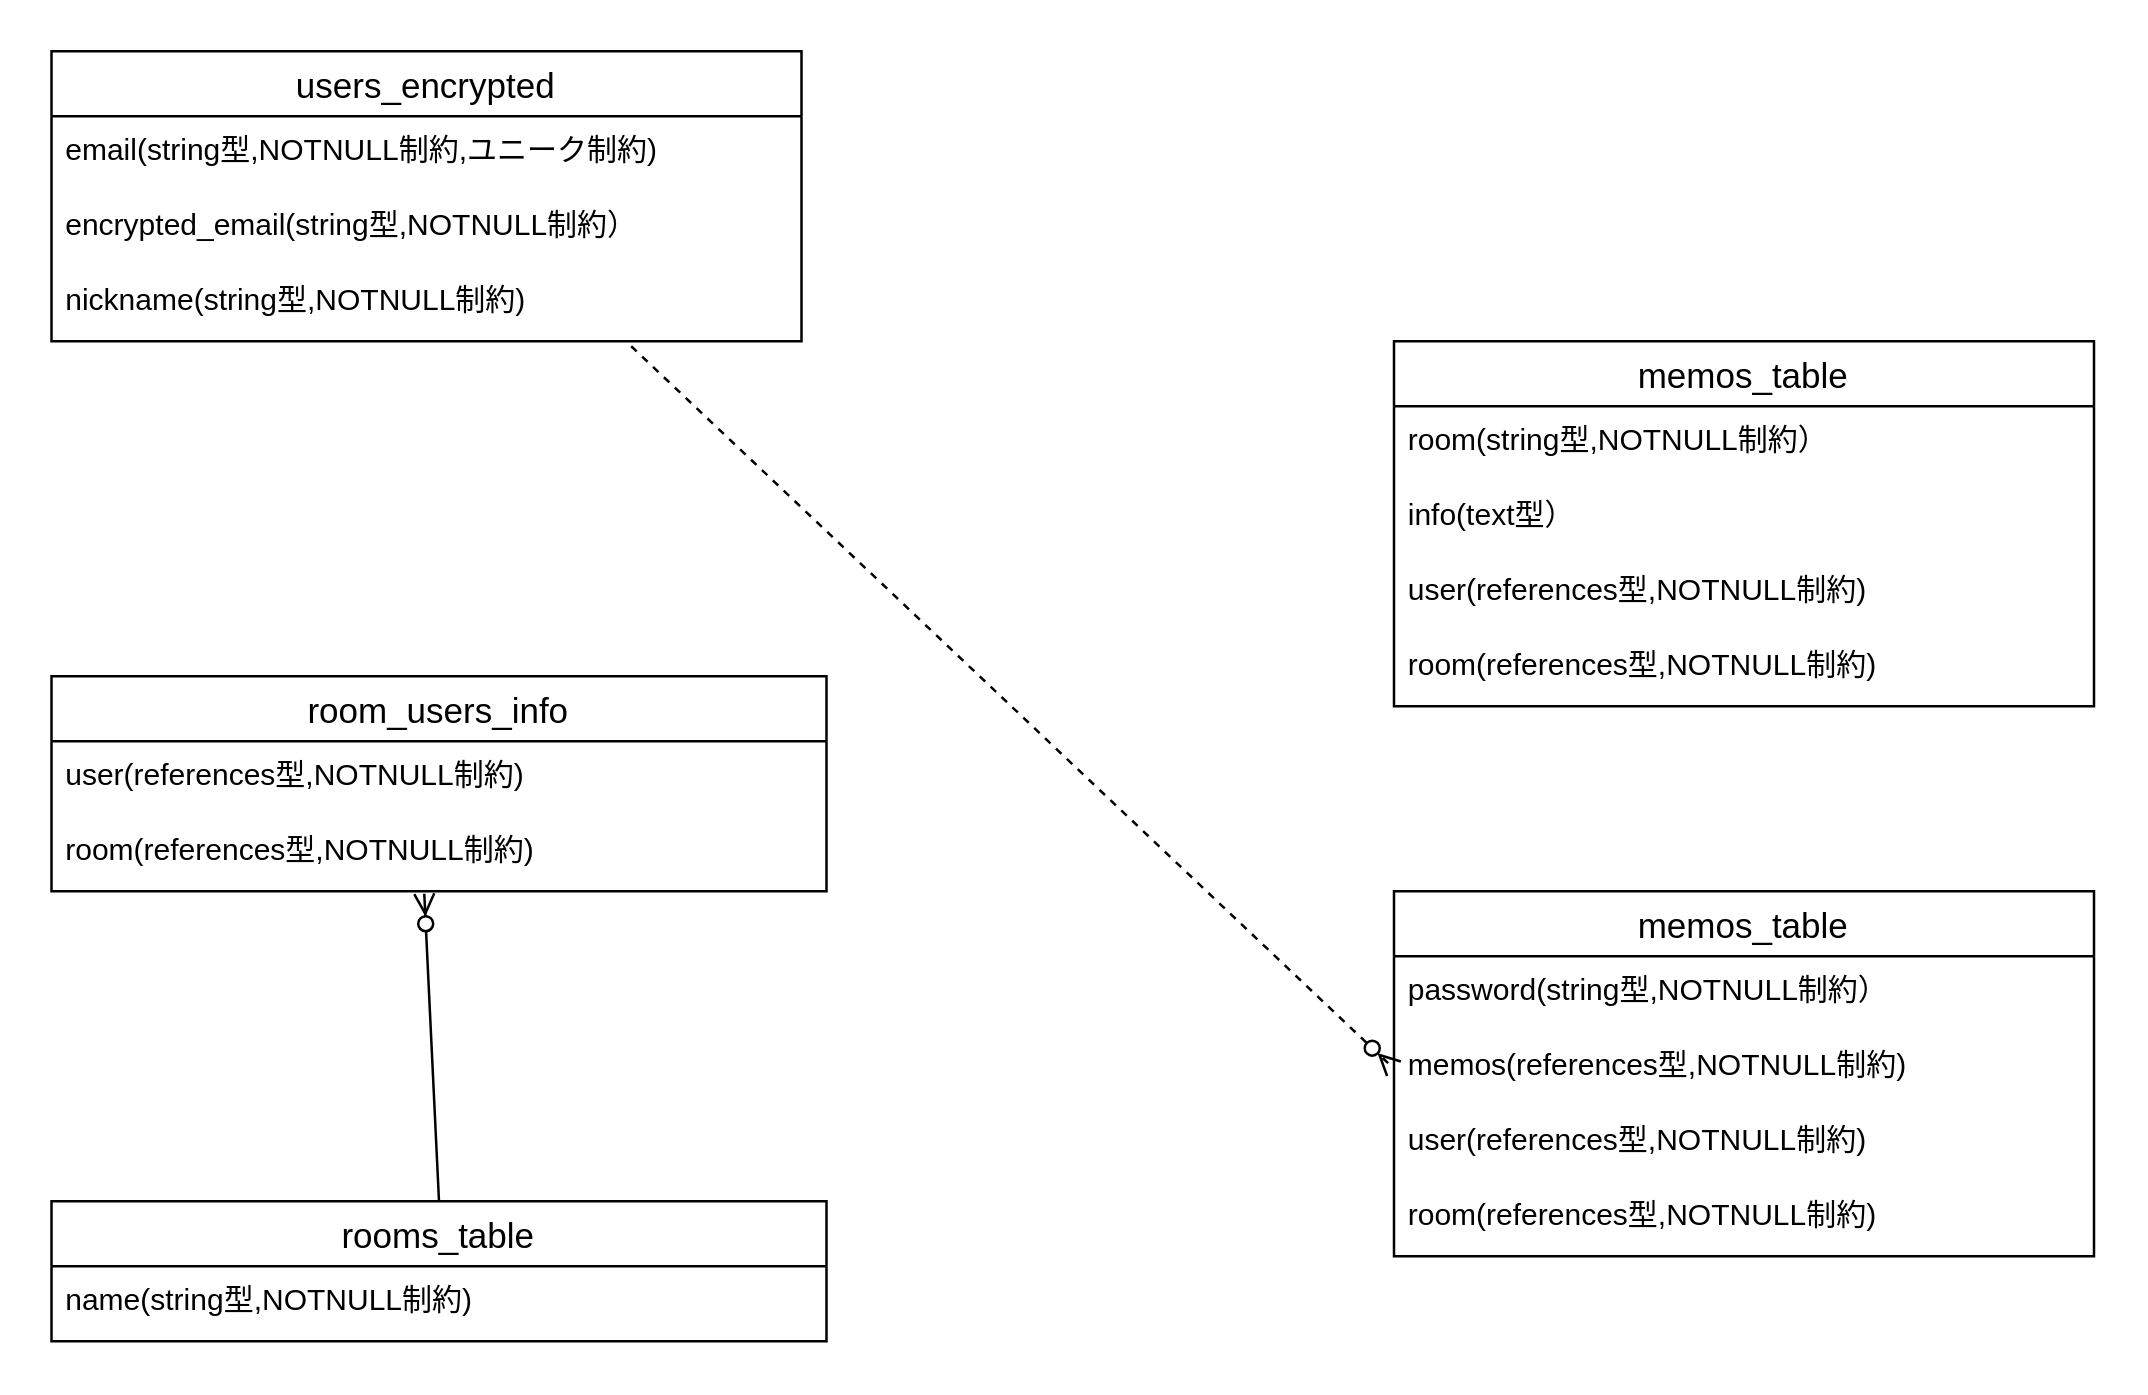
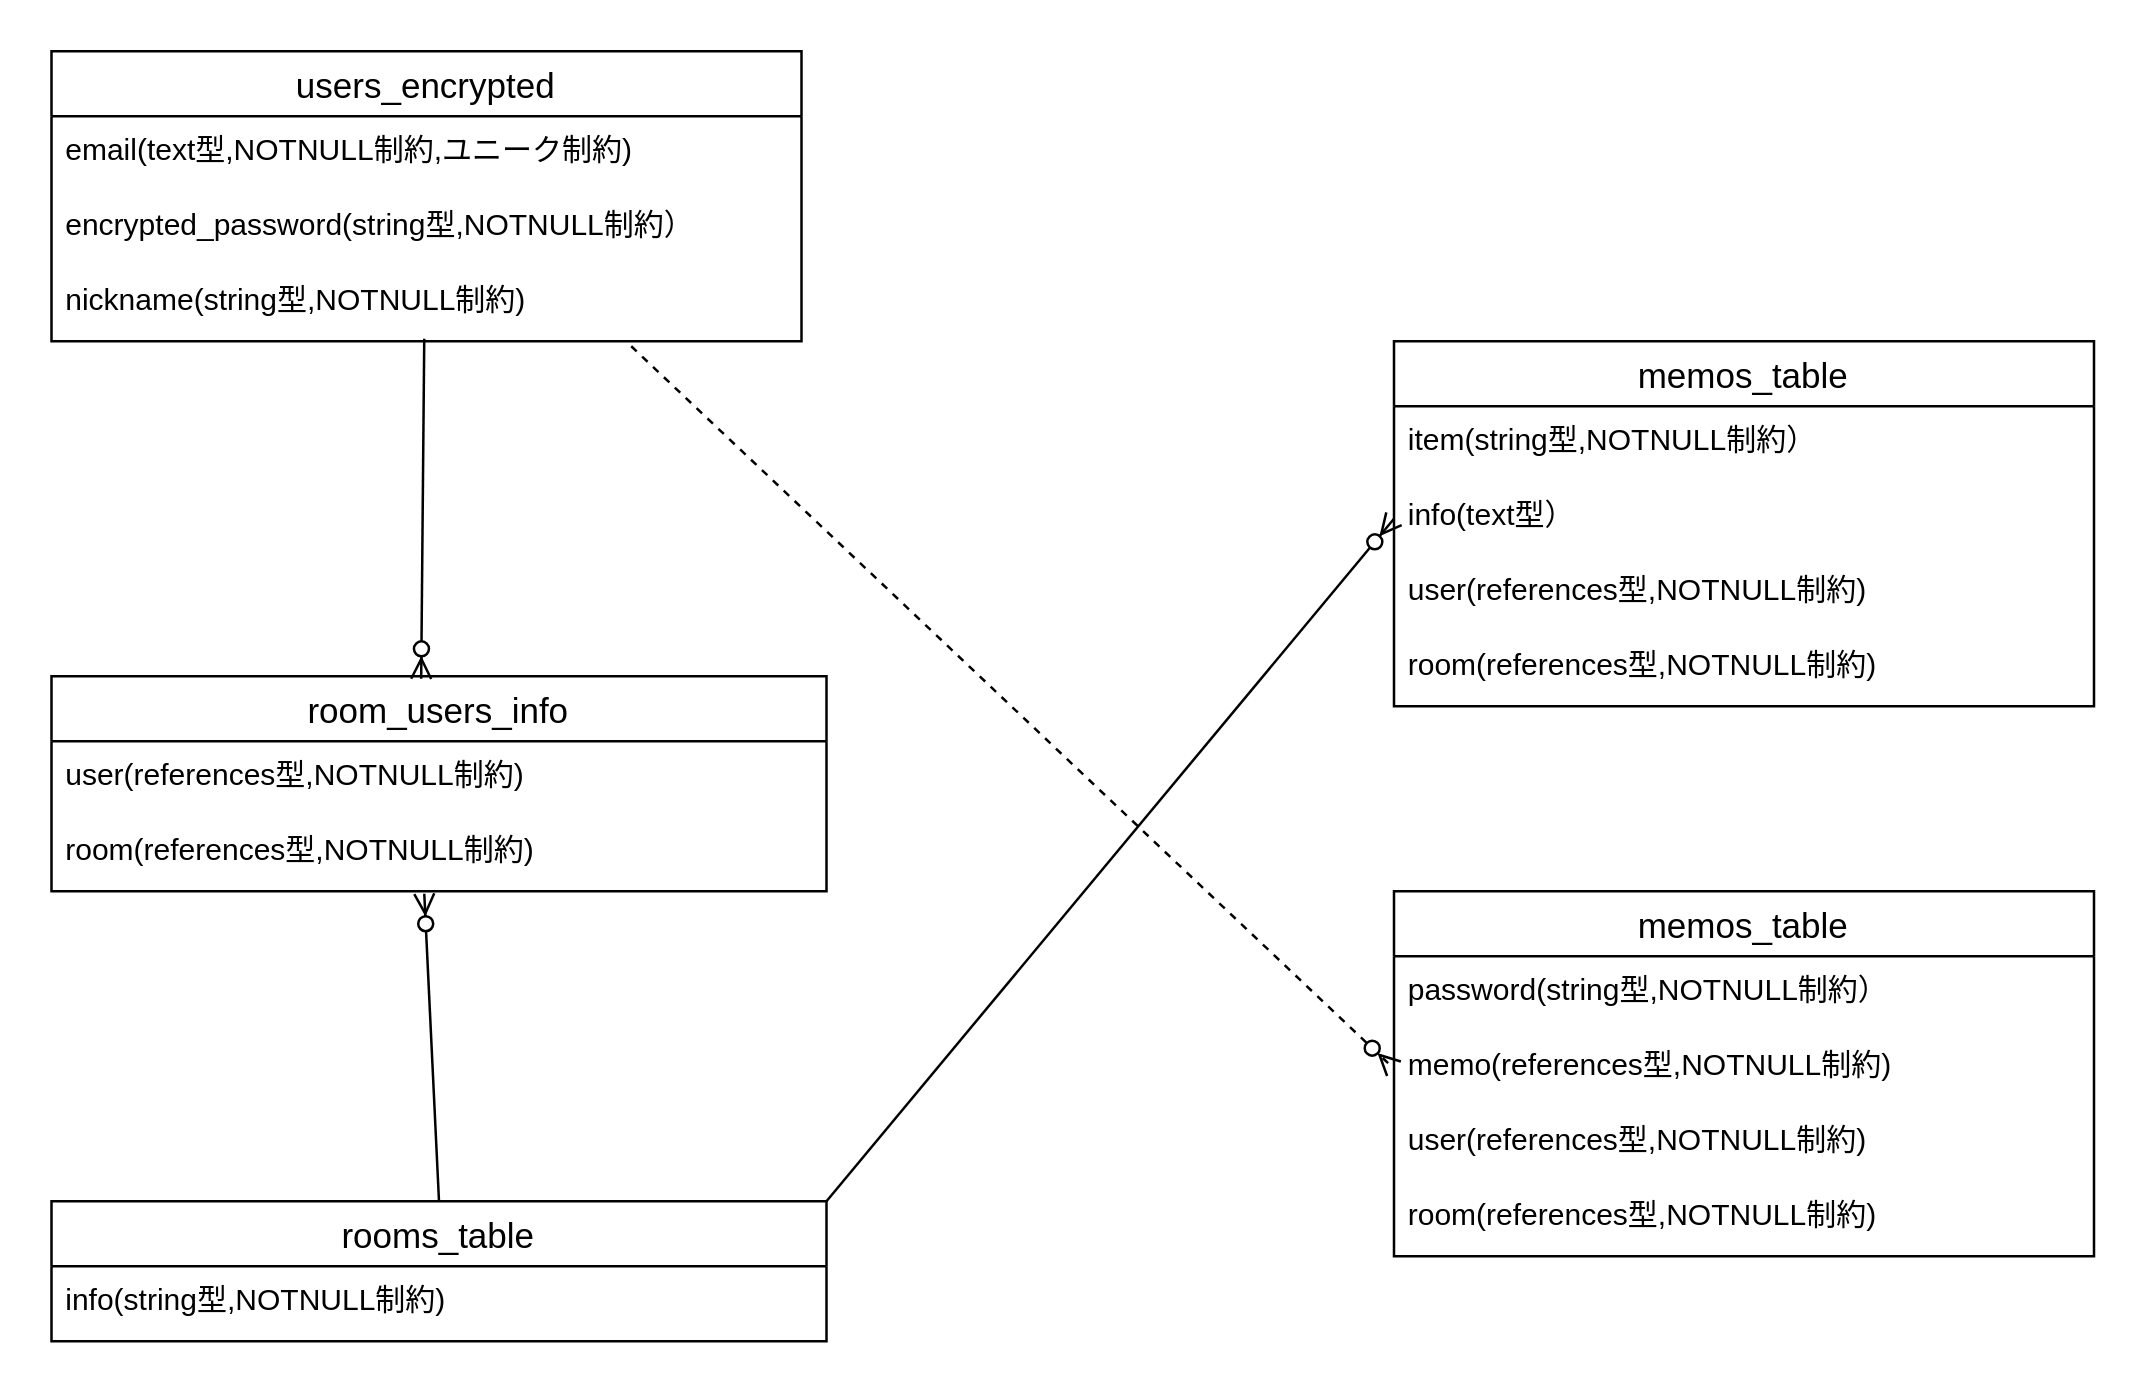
- <mxCell id="3" value="email(string型,NOTNULL制約,ユニーク制約)" style="text;strokeColor=none;fillColor=none;spacingLeft=4;spacingRight=4;overflow=hidden;rotatable=0;points=[[0,0.5],[1,0.5]];portConstraint=eastwest;fontSize=12;" parent="2" vertex="1"><mxGeometry y="26" width="300" height="30" as="geometry" /></mxCell>
+ <mxCell id="3" value="email(text型,NOTNULL制約,ユニーク制約)" style="text;strokeColor=none;fillColor=none;spacingLeft=4;spacingRight=4;overflow=hidden;rotatable=0;points=[[0,0.5],[1,0.5]];portConstraint=eastwest;fontSize=12;" parent="2" vertex="1"><mxGeometry y="26" width="300" height="30" as="geometry" /></mxCell>
- <mxCell id="4" value="encrypted_email(string型,NOTNULL制約）&#10;&#10;" style="text;strokeColor=none;fillColor=none;spacingLeft=4;spacingRight=4;overflow=hidden;rotatable=0;points=[[0,0.5],[1,0.5]];portConstraint=eastwest;fontSize=12;" parent="2" vertex="1"><mxGeometry y="56" width="300" height="30" as="geometry" /></mxCell>
+ <mxCell id="4" value="encrypted_password(string型,NOTNULL制約）&#10;&#10;" style="text;strokeColor=none;fillColor=none;spacingLeft=4;spacingRight=4;overflow=hidden;rotatable=0;points=[[0,0.5],[1,0.5]];portConstraint=eastwest;fontSize=12;" parent="2" vertex="1"><mxGeometry y="56" width="300" height="30" as="geometry" /></mxCell>
- <mxCell id="12" value="room(string型,NOTNULL制約）&#10;&#10;" style="text;strokeColor=none;fillColor=none;spacingLeft=4;spacingRight=4;overflow=hidden;rotatable=0;points=[[0,0.5],[1,0.5]];portConstraint=eastwest;fontSize=12;" vertex="1" parent="11"><mxGeometry y="26" width="280" height="30" as="geometry" /></mxCell>
+ <mxCell id="12" value="item(string型,NOTNULL制約）&#10;&#10;" style="text;strokeColor=none;fillColor=none;spacingLeft=4;spacingRight=4;overflow=hidden;rotatable=0;points=[[0,0.5],[1,0.5]];portConstraint=eastwest;fontSize=12;" vertex="1" parent="11"><mxGeometry y="26" width="280" height="30" as="geometry" /></mxCell>
+ <mxCell id="21" value="" style="fontSize=12;html=1;endArrow=ERzeroToMany;endFill=1;entryX=0.477;entryY=0.012;entryDx=0;entryDy=0;entryPerimeter=0;exitX=0.497;exitY=0.967;exitDx=0;exitDy=0;exitPerimeter=0;" edge="1" parent="1" source="5" target="6"><mxGeometry width="100" height="100" relative="1" as="geometry"><mxPoint x="168" y="140" as="sourcePoint" /><mxPoint x="376.1" y="217" as="targetPoint" /></mxGeometry></mxCell>
+ <mxCell id="23" value="" style="fontSize=12;html=1;endArrow=ERzeroToMany;endFill=1;exitX=1;exitY=0;exitDx=0;exitDy=0;entryX=0;entryY=0.5;entryDx=0;entryDy=0;" edge="1" parent="1" source="9" target="13"><mxGeometry width="100" height="100" relative="1" as="geometry"><mxPoint x="185" y="490" as="sourcePoint" /><mxPoint x="179.11" y="366.99" as="targetPoint" /></mxGeometry></mxCell>
- <mxCell id="18" value="memos(references型,NOTNULL制約)" style="text;strokeColor=none;fillColor=none;spacingLeft=4;spacingRight=4;overflow=hidden;rotatable=0;points=[[0,0.5],[1,0.5]];portConstraint=eastwest;fontSize=12;" vertex="1" parent="16"><mxGeometry y="56" width="280" height="30" as="geometry" /></mxCell>
+ <mxCell id="18" value="memo(references型,NOTNULL制約)" style="text;strokeColor=none;fillColor=none;spacingLeft=4;spacingRight=4;overflow=hidden;rotatable=0;points=[[0,0.5],[1,0.5]];portConstraint=eastwest;fontSize=12;" vertex="1" parent="16"><mxGeometry y="56" width="280" height="30" as="geometry" /></mxCell>
- <mxCell id="10" value="name(string型,NOTNULL制約)" style="text;strokeColor=none;fillColor=none;spacingLeft=4;spacingRight=4;overflow=hidden;rotatable=0;points=[[0,0.5],[1,0.5]];portConstraint=eastwest;fontSize=12;" vertex="1" parent="9"><mxGeometry y="26" width="310" height="30" as="geometry" /></mxCell>
+ <mxCell id="10" value="info(string型,NOTNULL制約)" style="text;strokeColor=none;fillColor=none;spacingLeft=4;spacingRight=4;overflow=hidden;rotatable=0;points=[[0,0.5],[1,0.5]];portConstraint=eastwest;fontSize=12;" vertex="1" parent="9"><mxGeometry y="26" width="310" height="30" as="geometry" /></mxCell>
